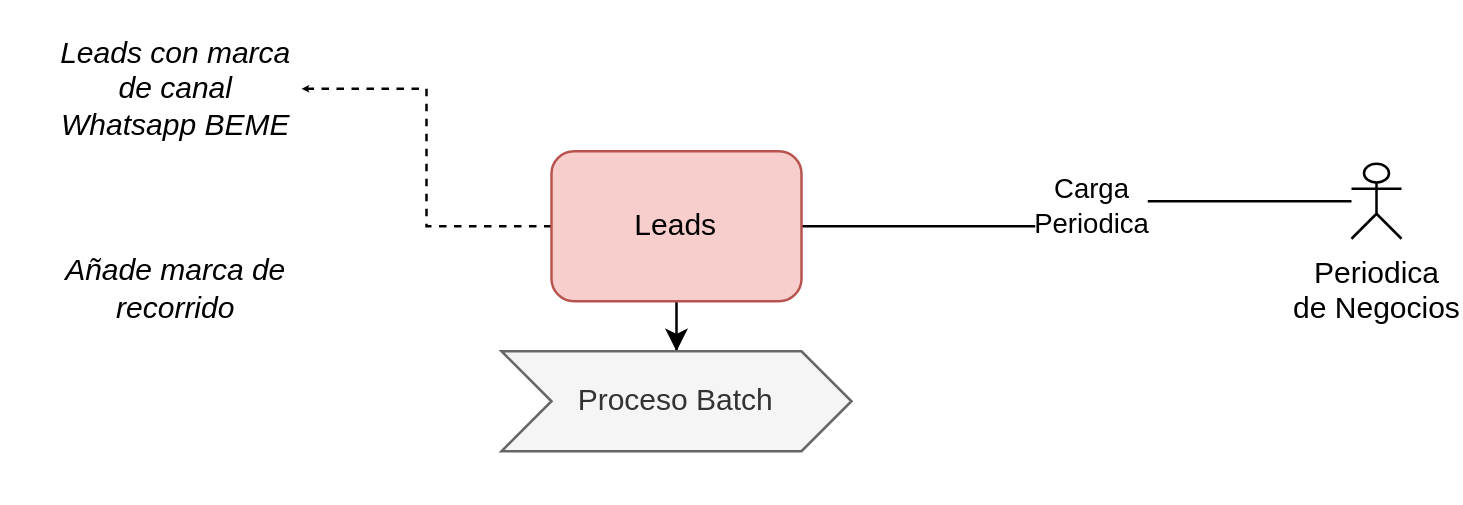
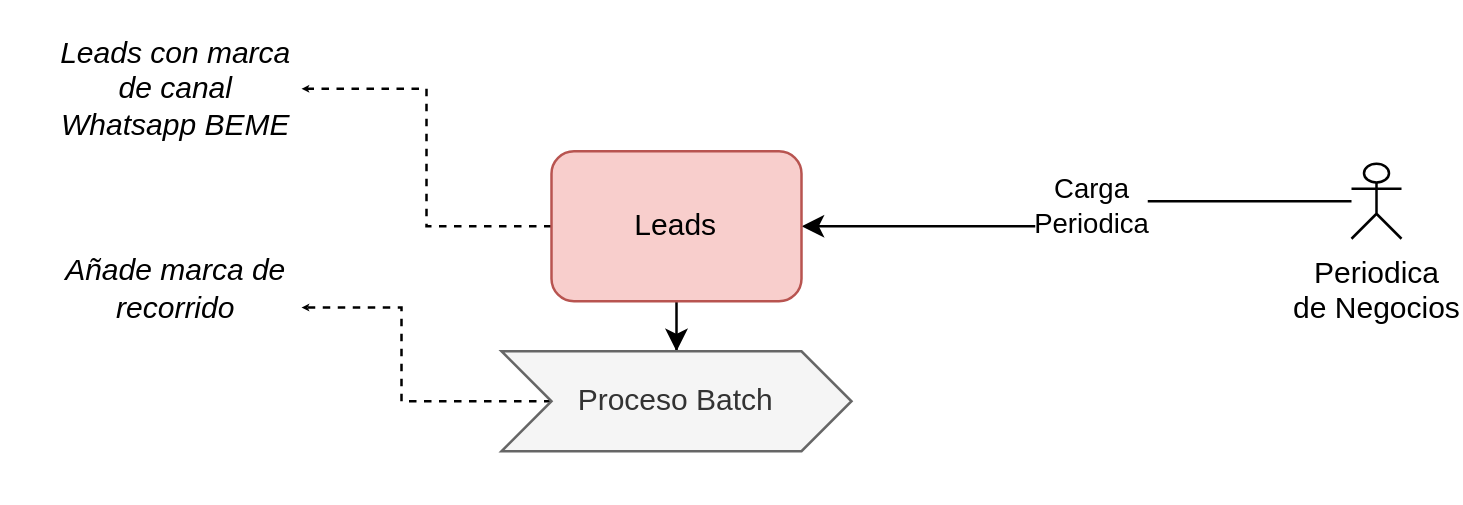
- <mxCell id="2" style="edgeStyle=orthogonalEdgeStyle;rounded=0;orthogonalLoop=1;jettySize=auto;html=1;endArrow=none;" edge="1" parent="1" source="4" target="8"><mxGeometry relative="1" as="geometry" /></mxCell>
+ <mxCell id="2" style="edgeStyle=orthogonalEdgeStyle;rounded=0;orthogonalLoop=1;jettySize=auto;html=1;" edge="1" parent="1" source="4" target="8"><mxGeometry relative="1" as="geometry" /></mxCell>
+ <mxCell id="9" style="edgeStyle=orthogonalEdgeStyle;rounded=0;orthogonalLoop=1;jettySize=auto;html=1;entryX=1;entryY=0.75;entryDx=0;entryDy=0;dashed=1;endSize=0;" edge="1" parent="1" source="10" target="12"><mxGeometry relative="1" as="geometry" /></mxCell>
